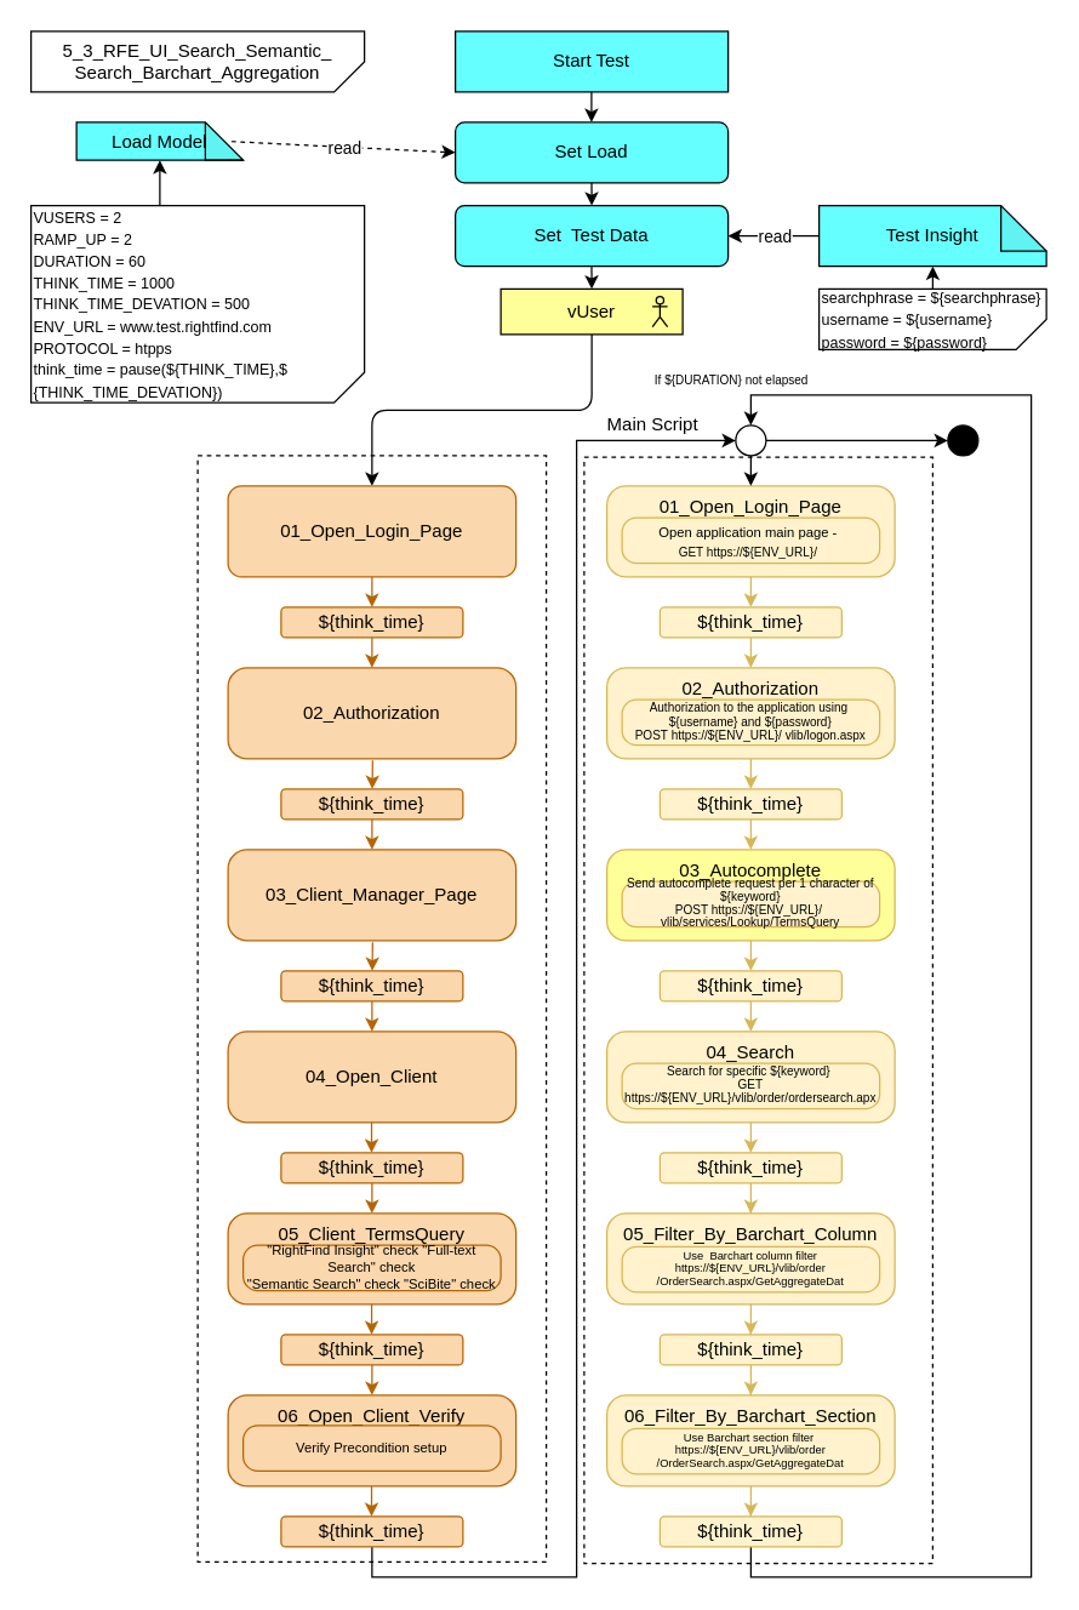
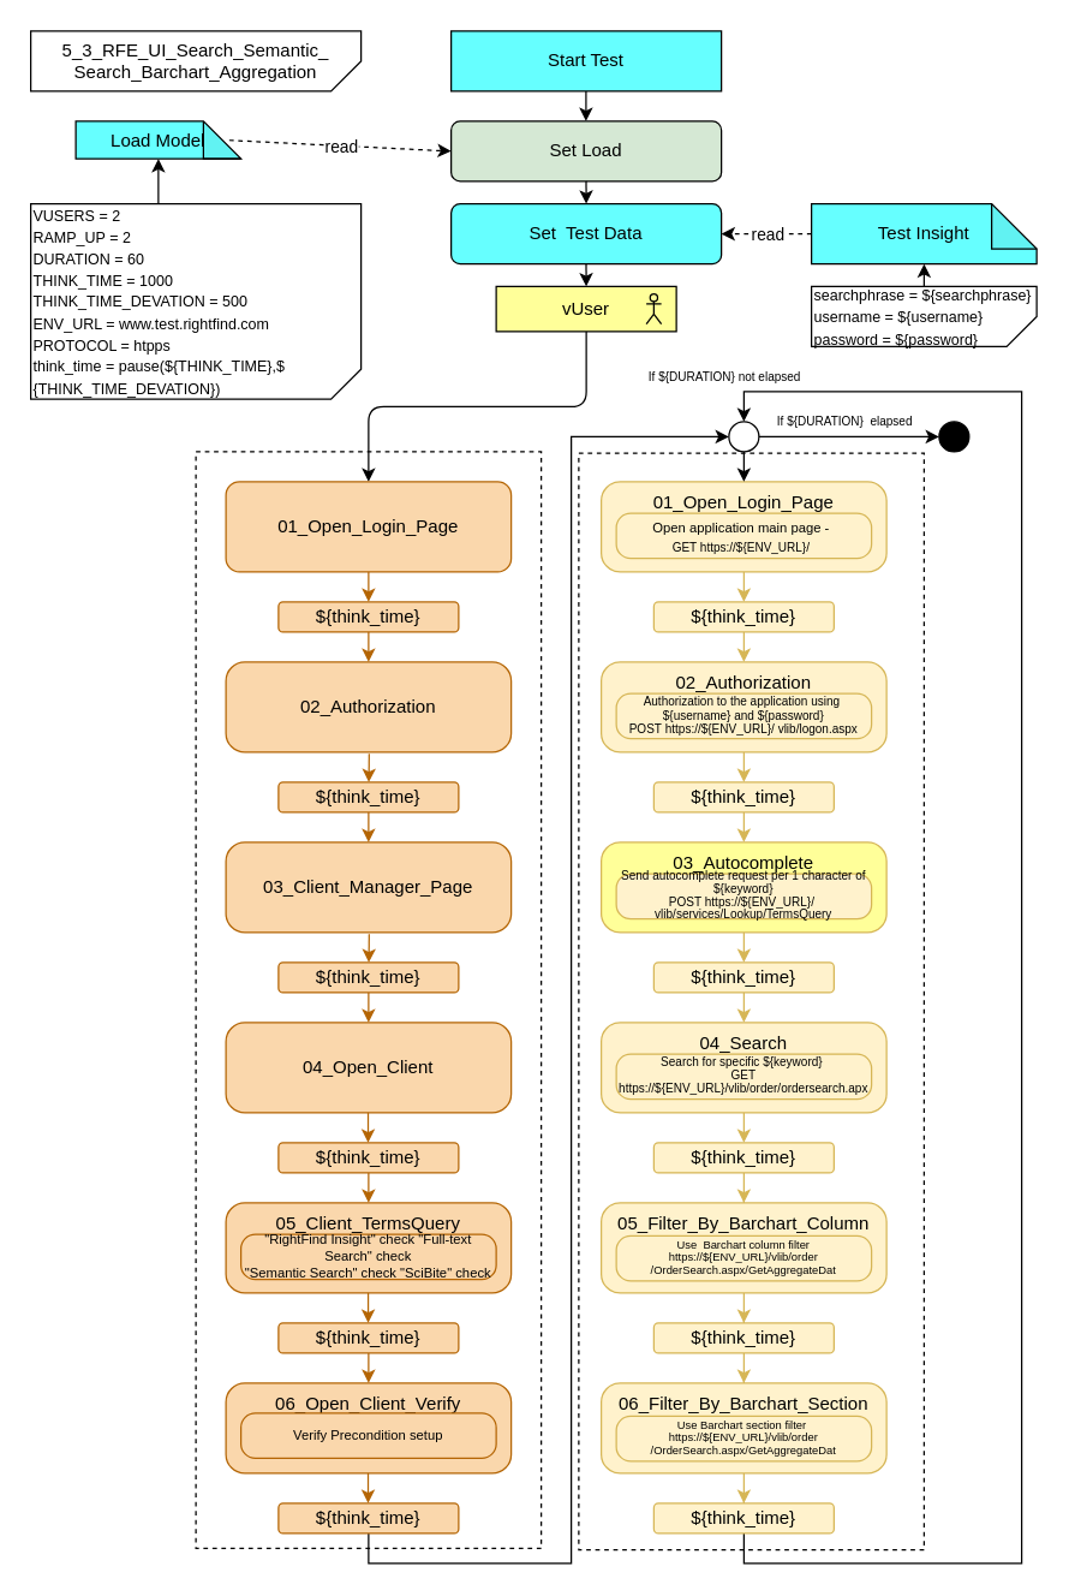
- <mxCell id="14" value="Set Load" style="rounded=1;whiteSpace=wrap;html=1;fillColor=#66FFFF;" parent="1" vertex="1"><mxGeometry x="300" y="80" width="180" height="40" as="geometry" /></mxCell>
+ <mxCell id="14" value="Set Load" style="rounded=1;whiteSpace=wrap;html=1;fillColor=#d5e8d4;" parent="1" vertex="1"><mxGeometry x="300" y="80" width="180" height="40" as="geometry" /></mxCell>
- <mxCell id="30" value="" style="endArrow=classic;html=1;dashed=0;fontSize=12;fontColor=#000000;strokeColor=#000000;exitX=0;exitY=0.5;exitDx=0;exitDy=0;exitPerimeter=0;entryX=1;entryY=0.5;entryDx=0;entryDy=0;" parent="1" source="16" target="15" edge="1"><mxGeometry relative="1" as="geometry"><mxPoint x="440" y="130" as="sourcePoint" /><mxPoint x="540" y="130" as="targetPoint" /></mxGeometry></mxCell>
+ <mxCell id="30" value="" style="endArrow=classic;html=1;dashed=1;fontSize=12;fontColor=#000000;strokeColor=#000000;exitX=0;exitY=0.5;exitDx=0;exitDy=0;exitPerimeter=0;entryX=1;entryY=0.5;entryDx=0;entryDy=0;" parent="1" source="16" target="15" edge="1"><mxGeometry relative="1" as="geometry"><mxPoint x="440" y="130" as="sourcePoint" /><mxPoint x="540" y="130" as="targetPoint" /></mxGeometry></mxCell>
- <mxCell id="63" value="Main Script" style="text;html=1;align=center;verticalAlign=middle;resizable=0;points=[];autosize=1;strokeColor=none;" parent="1" vertex="1"><mxGeometry x="390" y="270" width="80" height="20" as="geometry" /></mxCell>
+ <mxCell id="38" value="If ${DURATION}&amp;nbsp; elapsed" style="text;html=1;strokeColor=none;fillColor=none;align=center;verticalAlign=middle;whiteSpace=wrap;rounded=0;shadow=0;dashed=1;sketch=0;fontSize=8;fontColor=#000000;" parent="1" vertex="1"><mxGeometry x="510" y="270" width="105" height="20" as="geometry" /></mxCell>
